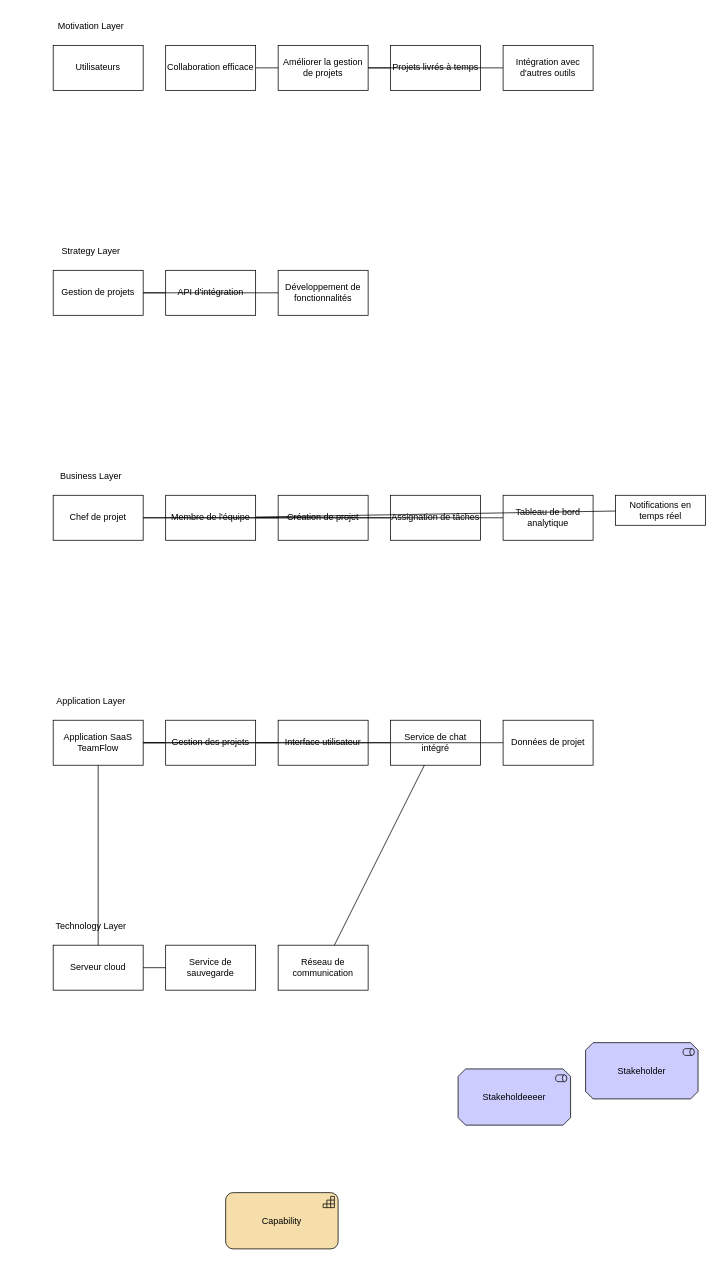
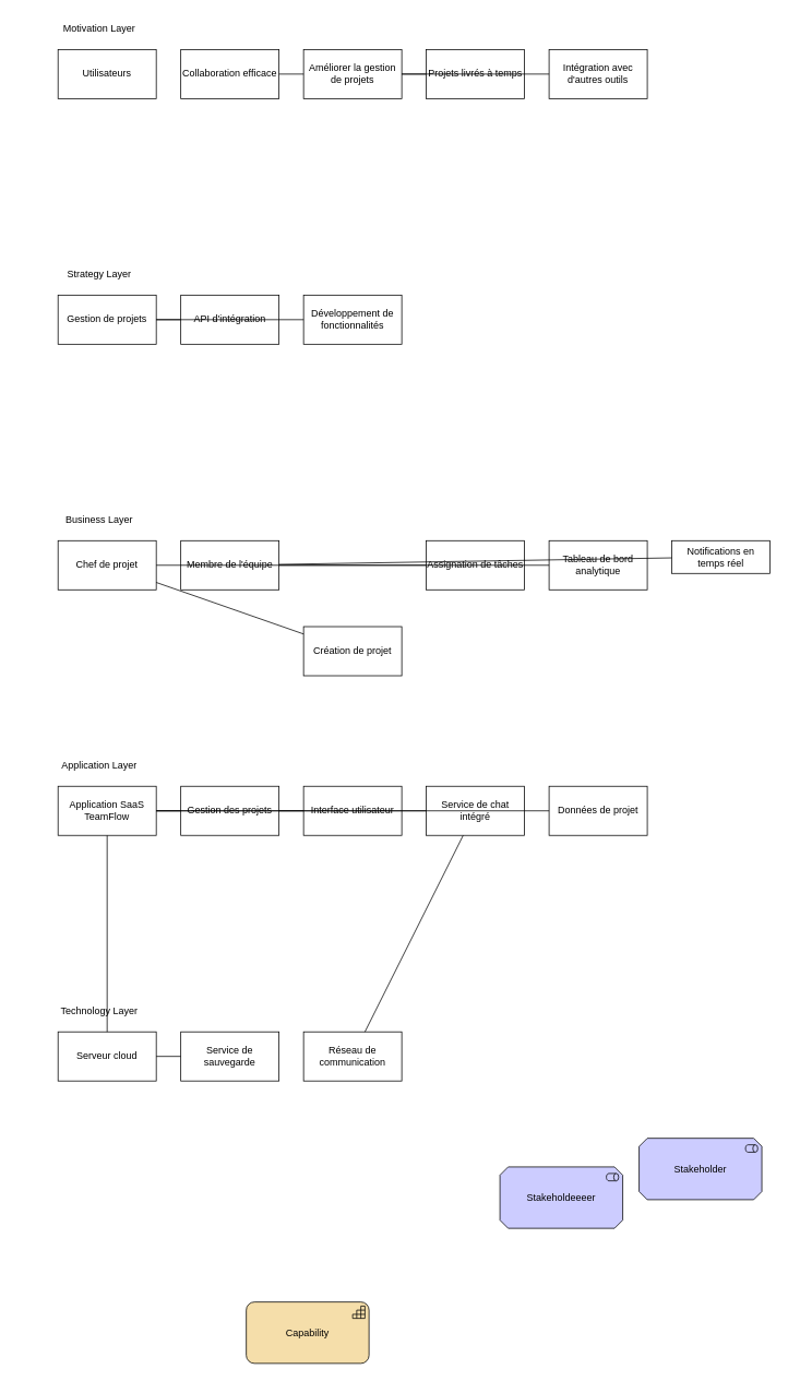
- <mxCell id="20" value="Création de projet" style="shape=archimate_process;whiteSpace=wrap;html=1;" parent="1" vertex="1"><mxGeometry x="370" y="660" width="120" height="60" as="geometry" /></mxCell>
+ <mxCell id="20" value="Création de projet" style="shape=archimate_process;whiteSpace=wrap;html=1;" parent="1" vertex="1"><mxGeometry x="370" y="765" width="120" height="60" as="geometry" /></mxCell>
